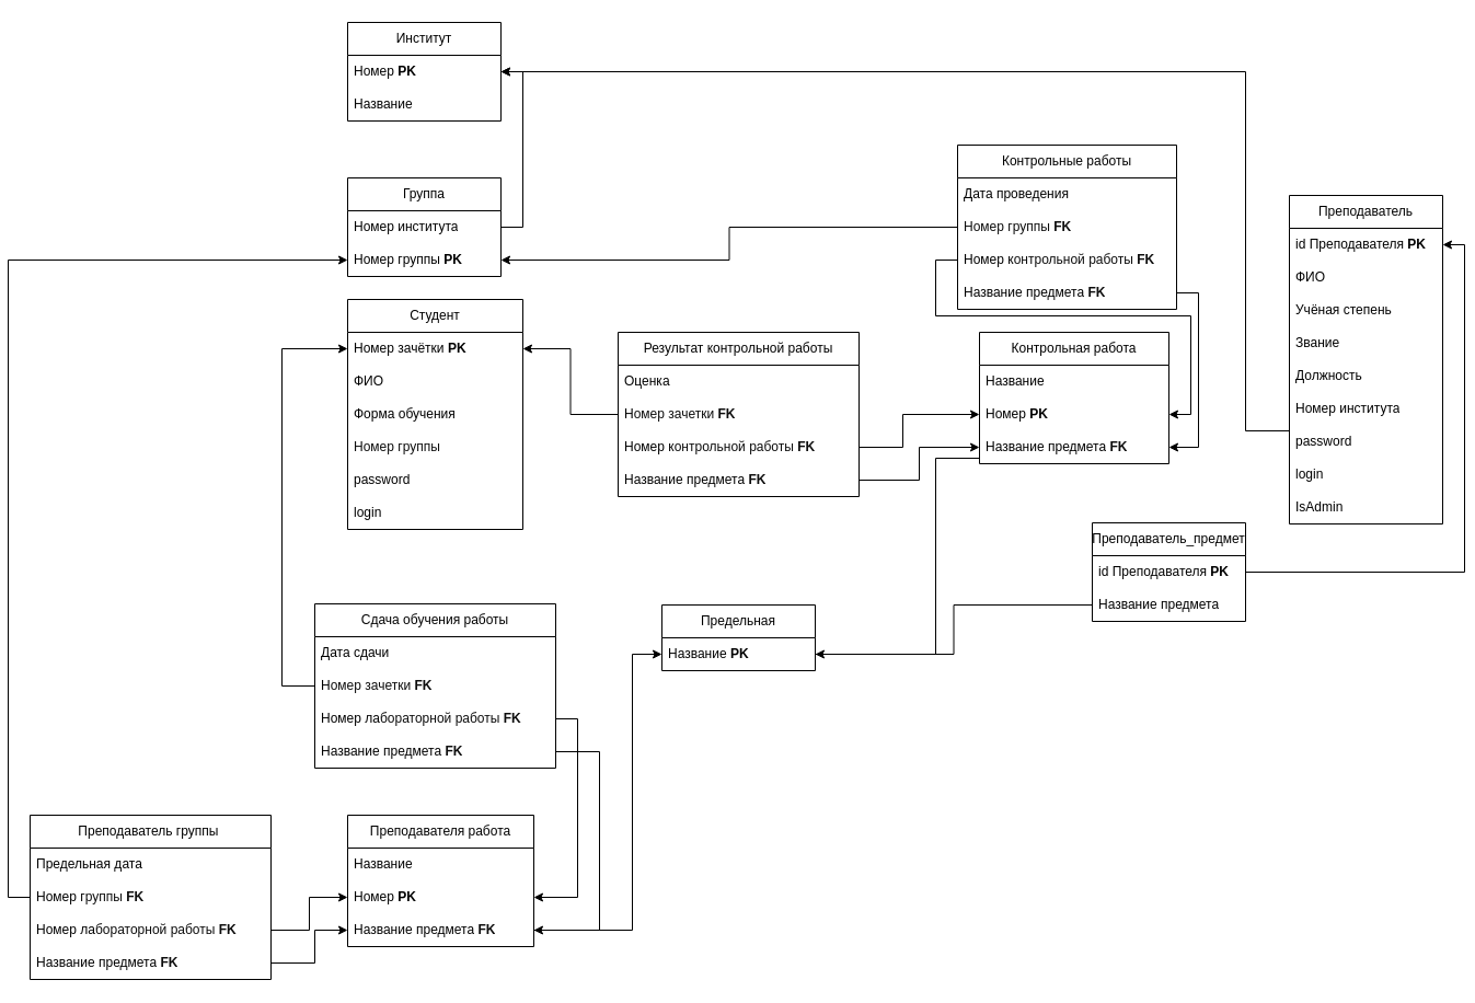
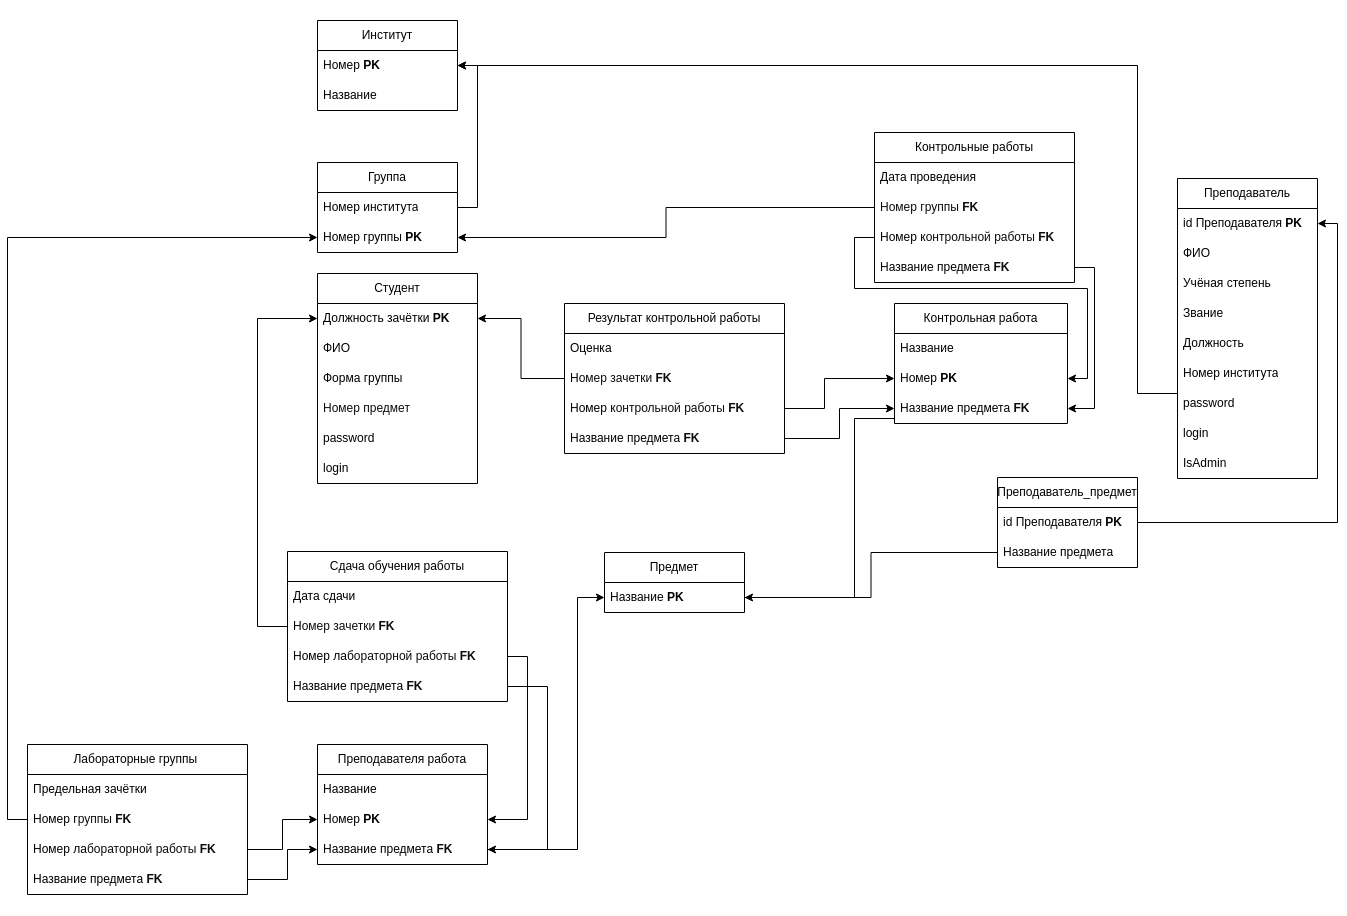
- <mxCell id="6" value="Номер зачётки &lt;b&gt;PK&lt;/b&gt;&amp;nbsp;" style="text;strokeColor=none;fillColor=none;align=left;verticalAlign=middle;spacingLeft=4;spacingRight=4;overflow=hidden;points=[[0,0.5],[1,0.5]];portConstraint=eastwest;rotatable=0;whiteSpace=wrap;html=1;fontSize=12;fontFamily=Helvetica;" parent="5" vertex="1"><mxGeometry y="30" width="160" height="30" as="geometry" /></mxCell>
+ <mxCell id="6" value="Должность зачётки &lt;b&gt;PK&lt;/b&gt;&amp;nbsp;" style="text;strokeColor=none;fillColor=none;align=left;verticalAlign=middle;spacingLeft=4;spacingRight=4;overflow=hidden;points=[[0,0.5],[1,0.5]];portConstraint=eastwest;rotatable=0;whiteSpace=wrap;html=1;fontSize=12;fontFamily=Helvetica;" parent="5" vertex="1"><mxGeometry y="30" width="160" height="30" as="geometry" /></mxCell>
- <mxCell id="8" value="Форма обучения" style="text;strokeColor=none;fillColor=none;align=left;verticalAlign=middle;spacingLeft=4;spacingRight=4;overflow=hidden;points=[[0,0.5],[1,0.5]];portConstraint=eastwest;rotatable=0;whiteSpace=wrap;html=1;fontSize=12;fontFamily=Helvetica;" parent="5" vertex="1"><mxGeometry y="90" width="160" height="30" as="geometry" /></mxCell>
+ <mxCell id="8" value="Форма группы" style="text;strokeColor=none;fillColor=none;align=left;verticalAlign=middle;spacingLeft=4;spacingRight=4;overflow=hidden;points=[[0,0.5],[1,0.5]];portConstraint=eastwest;rotatable=0;whiteSpace=wrap;html=1;fontSize=12;fontFamily=Helvetica;" parent="5" vertex="1"><mxGeometry y="90" width="160" height="30" as="geometry" /></mxCell>
- <mxCell id="9" value="&lt;span style=&quot;color: rgb(13, 13, 13); font-size: 12px; white-space-collapse: preserve; background-color: rgb(255, 255, 255);&quot;&gt;Номер группы&lt;/span&gt;" style="text;strokeColor=none;fillColor=none;align=left;verticalAlign=middle;spacingLeft=4;spacingRight=4;overflow=hidden;points=[[0,0.5],[1,0.5]];portConstraint=eastwest;rotatable=0;whiteSpace=wrap;html=1;fontSize=12;fontFamily=Helvetica;" parent="5" vertex="1"><mxGeometry y="120" width="160" height="30" as="geometry" /></mxCell>
+ <mxCell id="9" value="&lt;span style=&quot;color: rgb(13, 13, 13); font-size: 12px; white-space-collapse: preserve; background-color: rgb(255, 255, 255);&quot;&gt;Номер предмет&lt;/span&gt;" style="text;strokeColor=none;fillColor=none;align=left;verticalAlign=middle;spacingLeft=4;spacingRight=4;overflow=hidden;points=[[0,0.5],[1,0.5]];portConstraint=eastwest;rotatable=0;whiteSpace=wrap;html=1;fontSize=12;fontFamily=Helvetica;" parent="5" vertex="1"><mxGeometry y="120" width="160" height="30" as="geometry" /></mxCell>
- <mxCell id="12" value="Предельная" style="swimlane;fontStyle=0;childLayout=stackLayout;horizontal=1;startSize=30;horizontalStack=0;resizeParent=1;resizeParentMax=0;resizeLast=0;collapsible=1;marginBottom=0;whiteSpace=wrap;html=1;fontSize=12;fontFamily=Helvetica;" parent="1" vertex="1"><mxGeometry x="597" y="552" width="140" height="60" as="geometry" /></mxCell>
+ <mxCell id="12" value="Предмет" style="swimlane;fontStyle=0;childLayout=stackLayout;horizontal=1;startSize=30;horizontalStack=0;resizeParent=1;resizeParentMax=0;resizeLast=0;collapsible=1;marginBottom=0;whiteSpace=wrap;html=1;fontSize=12;fontFamily=Helvetica;" parent="1" vertex="1"><mxGeometry x="597" y="552" width="140" height="60" as="geometry" /></mxCell>
- <mxCell id="22" value="Преподаватель группы&amp;nbsp;" style="swimlane;fontStyle=0;childLayout=stackLayout;horizontal=1;startSize=30;horizontalStack=0;resizeParent=1;resizeParentMax=0;resizeLast=0;collapsible=1;marginBottom=0;whiteSpace=wrap;html=1;fontSize=12;fontFamily=Helvetica;" parent="1" vertex="1"><mxGeometry x="20" y="744" width="220" height="150" as="geometry" /></mxCell>
+ <mxCell id="22" value="Лабораторные группы&amp;nbsp;" style="swimlane;fontStyle=0;childLayout=stackLayout;horizontal=1;startSize=30;horizontalStack=0;resizeParent=1;resizeParentMax=0;resizeLast=0;collapsible=1;marginBottom=0;whiteSpace=wrap;html=1;fontSize=12;fontFamily=Helvetica;" parent="1" vertex="1"><mxGeometry x="20" y="744" width="220" height="150" as="geometry" /></mxCell>
- <mxCell id="23" value="Предельная дата&amp;nbsp;" style="text;strokeColor=none;fillColor=none;align=left;verticalAlign=middle;spacingLeft=4;spacingRight=4;overflow=hidden;points=[[0,0.5],[1,0.5]];portConstraint=eastwest;rotatable=0;whiteSpace=wrap;html=1;fontSize=12;fontFamily=Helvetica;" parent="22" vertex="1"><mxGeometry y="30" width="220" height="30" as="geometry" /></mxCell>
+ <mxCell id="23" value="Предельная зачётки&amp;nbsp;" style="text;strokeColor=none;fillColor=none;align=left;verticalAlign=middle;spacingLeft=4;spacingRight=4;overflow=hidden;points=[[0,0.5],[1,0.5]];portConstraint=eastwest;rotatable=0;whiteSpace=wrap;html=1;fontSize=12;fontFamily=Helvetica;" parent="22" vertex="1"><mxGeometry y="30" width="220" height="30" as="geometry" /></mxCell>
